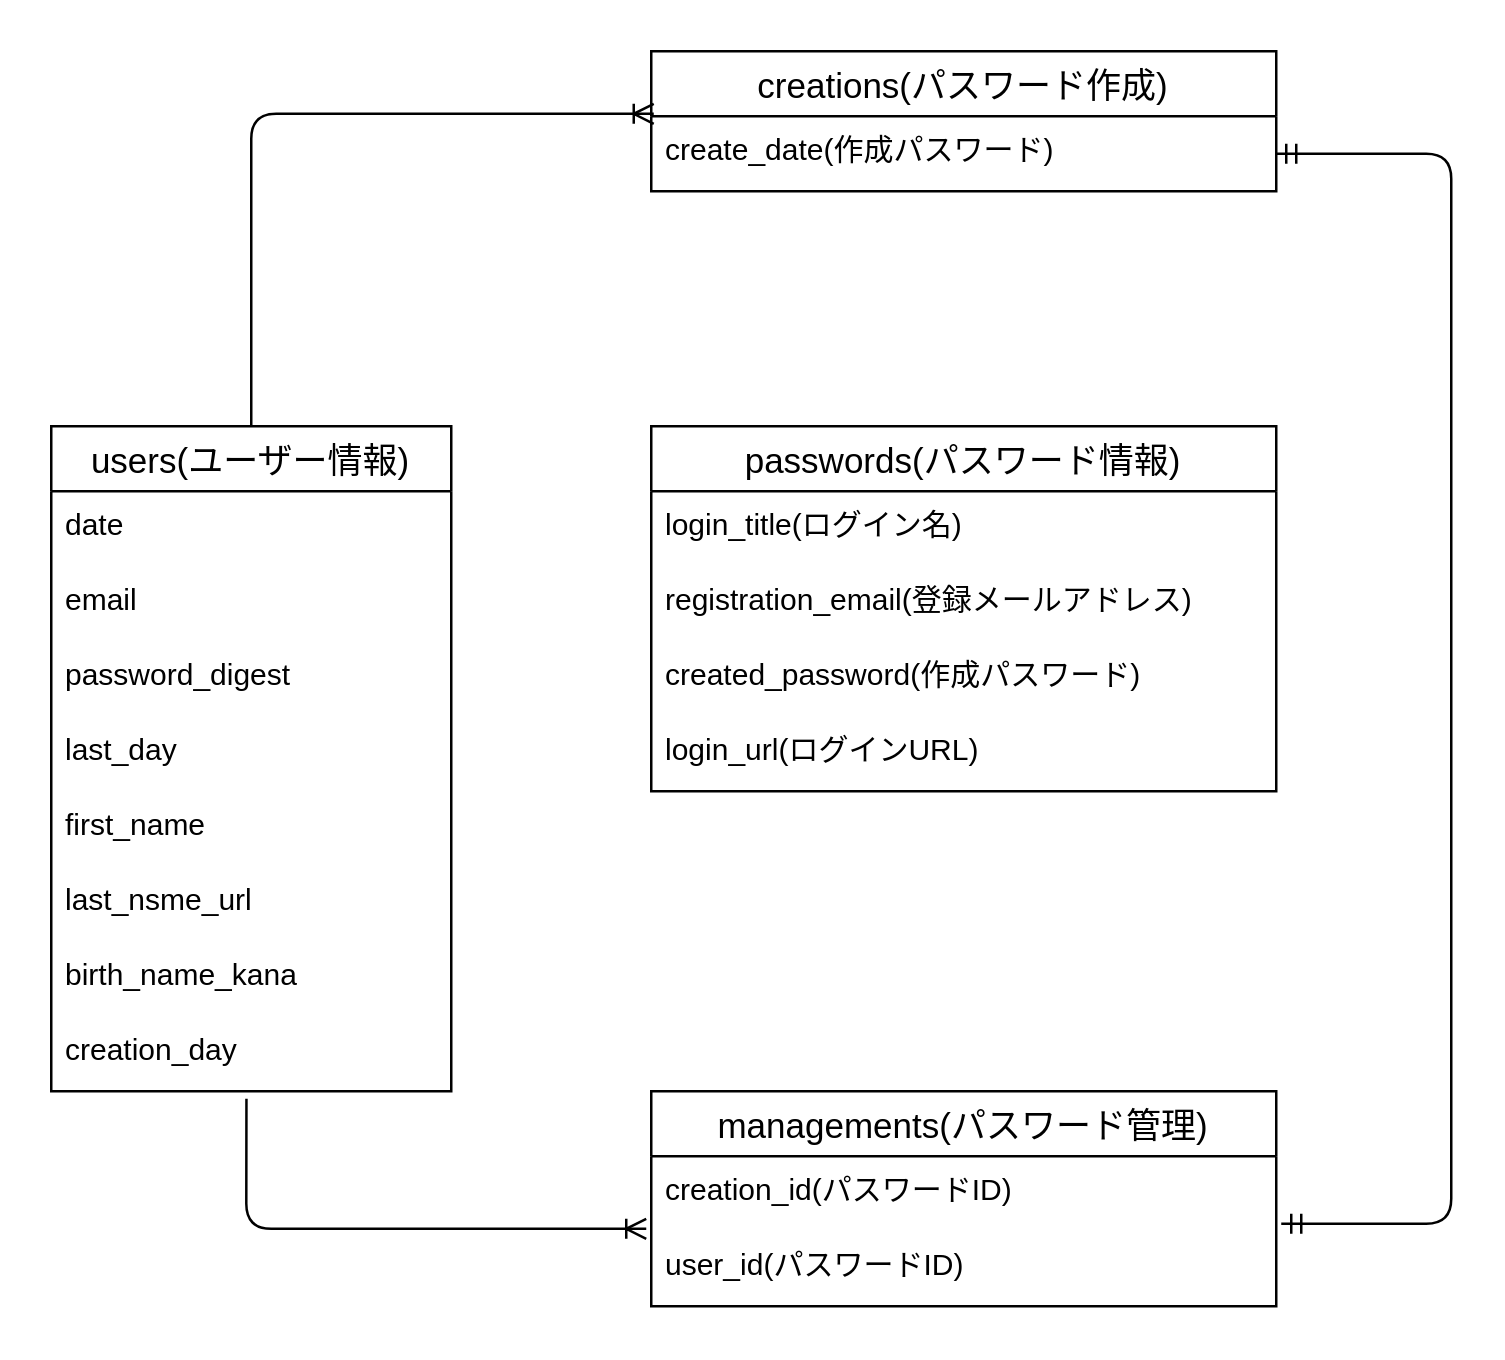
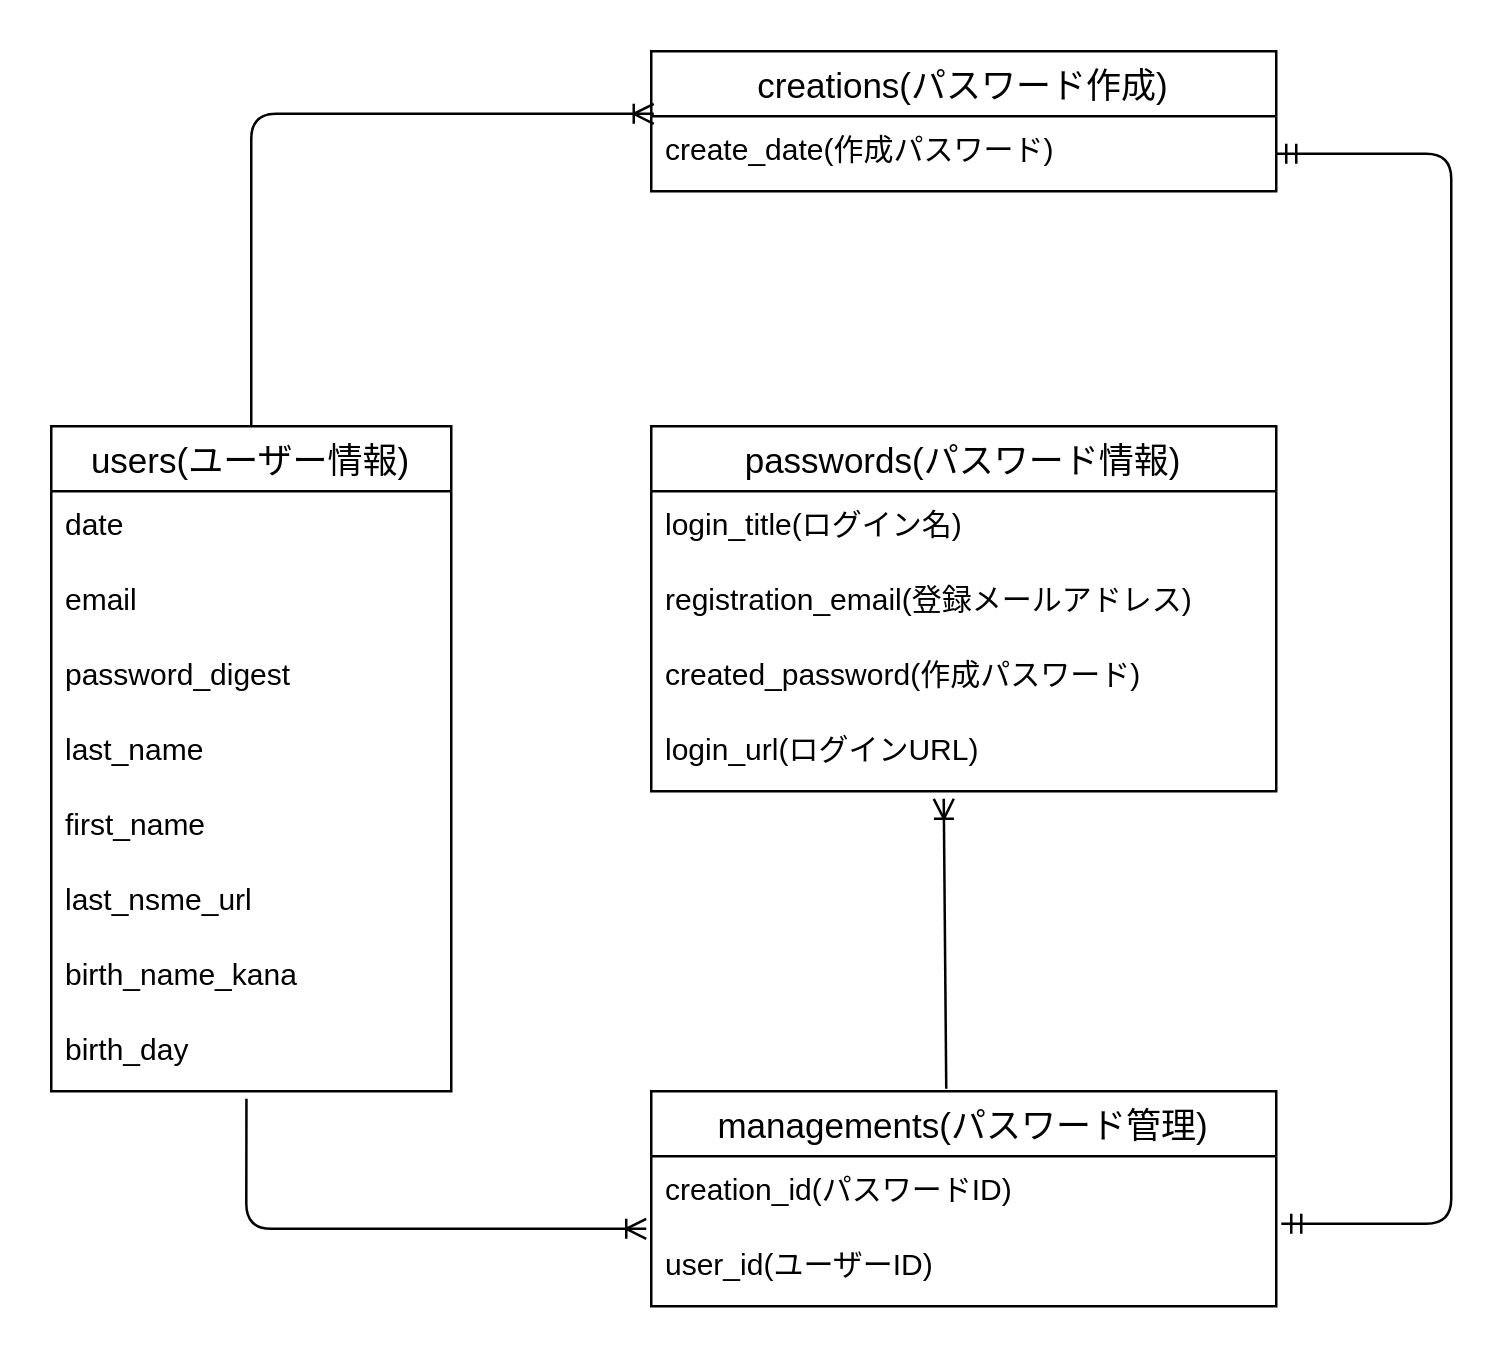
- <mxCell id="6" value="last_day" style="text;strokeColor=none;fillColor=none;spacingLeft=4;spacingRight=4;overflow=hidden;rotatable=0;points=[[0,0.5],[1,0.5]];portConstraint=eastwest;fontSize=12;" parent="2" vertex="1"><mxGeometry y="116" width="160" height="30" as="geometry" /></mxCell>
+ <mxCell id="6" value="last_name" style="text;strokeColor=none;fillColor=none;spacingLeft=4;spacingRight=4;overflow=hidden;rotatable=0;points=[[0,0.5],[1,0.5]];portConstraint=eastwest;fontSize=12;" parent="2" vertex="1"><mxGeometry y="116" width="160" height="30" as="geometry" /></mxCell>
+ <mxCell id="20" value="" style="fontSize=12;html=1;endArrow=ERoneToMany;exitX=0.472;exitY=-0.012;exitDx=0;exitDy=0;exitPerimeter=0;entryX=0.468;entryY=1.1;entryDx=0;entryDy=0;entryPerimeter=0;" parent="1" source="17" target="15" edge="1"><mxGeometry width="100" height="100" relative="1" as="geometry"><mxPoint x="170" y="390" as="sourcePoint" /><mxPoint x="270" y="290" as="targetPoint" /></mxGeometry></mxCell>
- <mxCell id="10" value="creation_day" style="text;strokeColor=none;fillColor=none;spacingLeft=4;spacingRight=4;overflow=hidden;rotatable=0;points=[[0,0.5],[1,0.5]];portConstraint=eastwest;fontSize=12;" parent="2" vertex="1"><mxGeometry y="236" width="160" height="30" as="geometry" /></mxCell>
+ <mxCell id="10" value="birth_day" style="text;strokeColor=none;fillColor=none;spacingLeft=4;spacingRight=4;overflow=hidden;rotatable=0;points=[[0,0.5],[1,0.5]];portConstraint=eastwest;fontSize=12;" parent="2" vertex="1"><mxGeometry y="236" width="160" height="30" as="geometry" /></mxCell>
- <mxCell id="19" value="user_id(パスワードID)" style="text;strokeColor=none;fillColor=none;spacingLeft=4;spacingRight=4;overflow=hidden;rotatable=0;points=[[0,0.5],[1,0.5]];portConstraint=eastwest;fontSize=12;" parent="17" vertex="1"><mxGeometry y="56" width="250" height="30" as="geometry" /></mxCell>
+ <mxCell id="19" value="user_id(ユーザーID)" style="text;strokeColor=none;fillColor=none;spacingLeft=4;spacingRight=4;overflow=hidden;rotatable=0;points=[[0,0.5],[1,0.5]];portConstraint=eastwest;fontSize=12;" parent="17" vertex="1"><mxGeometry y="56" width="250" height="30" as="geometry" /></mxCell>
